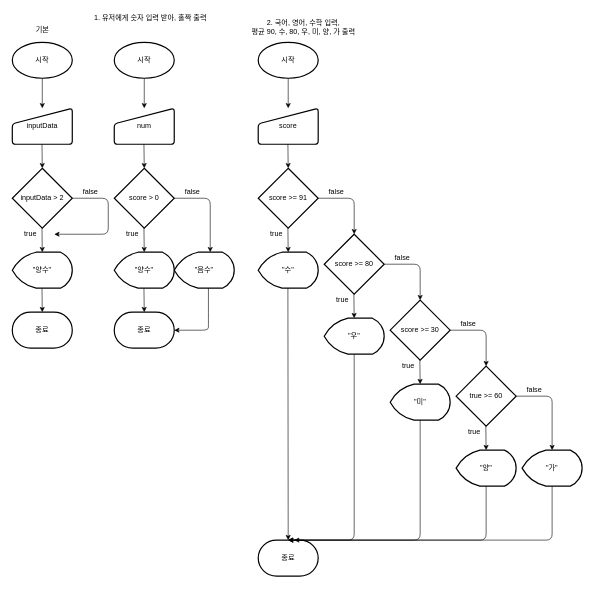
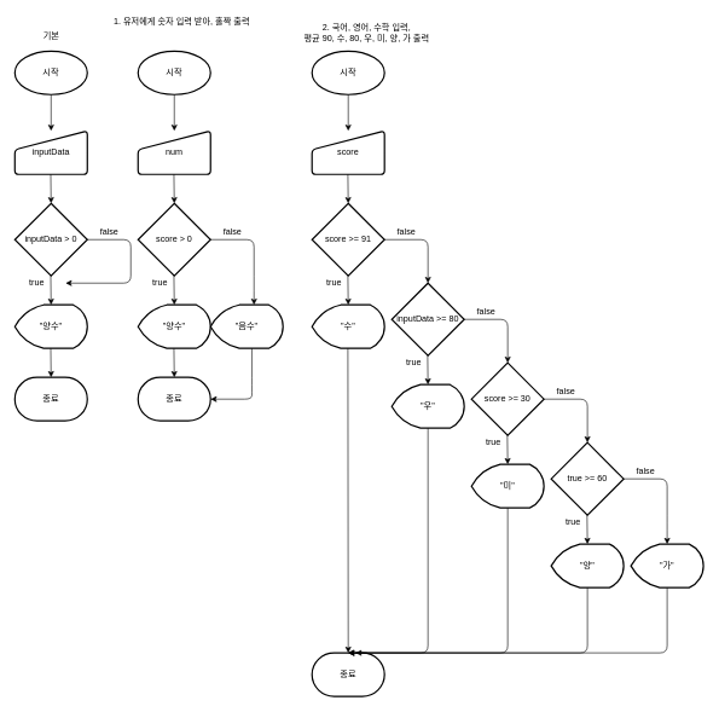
- <mxCell id="4" value="inputData &amp;gt; 2" style="strokeWidth=2;html=1;shape=mxgraph.flowchart.decision;whiteSpace=wrap;" vertex="1" parent="1"><mxGeometry x="20" y="280" width="100" height="100" as="geometry" /></mxCell>
+ <mxCell id="4" value="inputData &amp;gt; 0" style="strokeWidth=2;html=1;shape=mxgraph.flowchart.decision;whiteSpace=wrap;" vertex="1" parent="1"><mxGeometry x="20" y="280" width="100" height="100" as="geometry" /></mxCell>
- <mxCell id="43" value="score &amp;gt;= 80" style="strokeWidth=2;html=1;shape=mxgraph.flowchart.decision;whiteSpace=wrap;" vertex="1" parent="1"><mxGeometry x="540" y="390" width="100" height="100" as="geometry" /></mxCell>
+ <mxCell id="43" value="inputData &amp;gt;= 80" style="strokeWidth=2;html=1;shape=mxgraph.flowchart.decision;whiteSpace=wrap;" vertex="1" parent="1"><mxGeometry x="540" y="390" width="100" height="100" as="geometry" /></mxCell>
